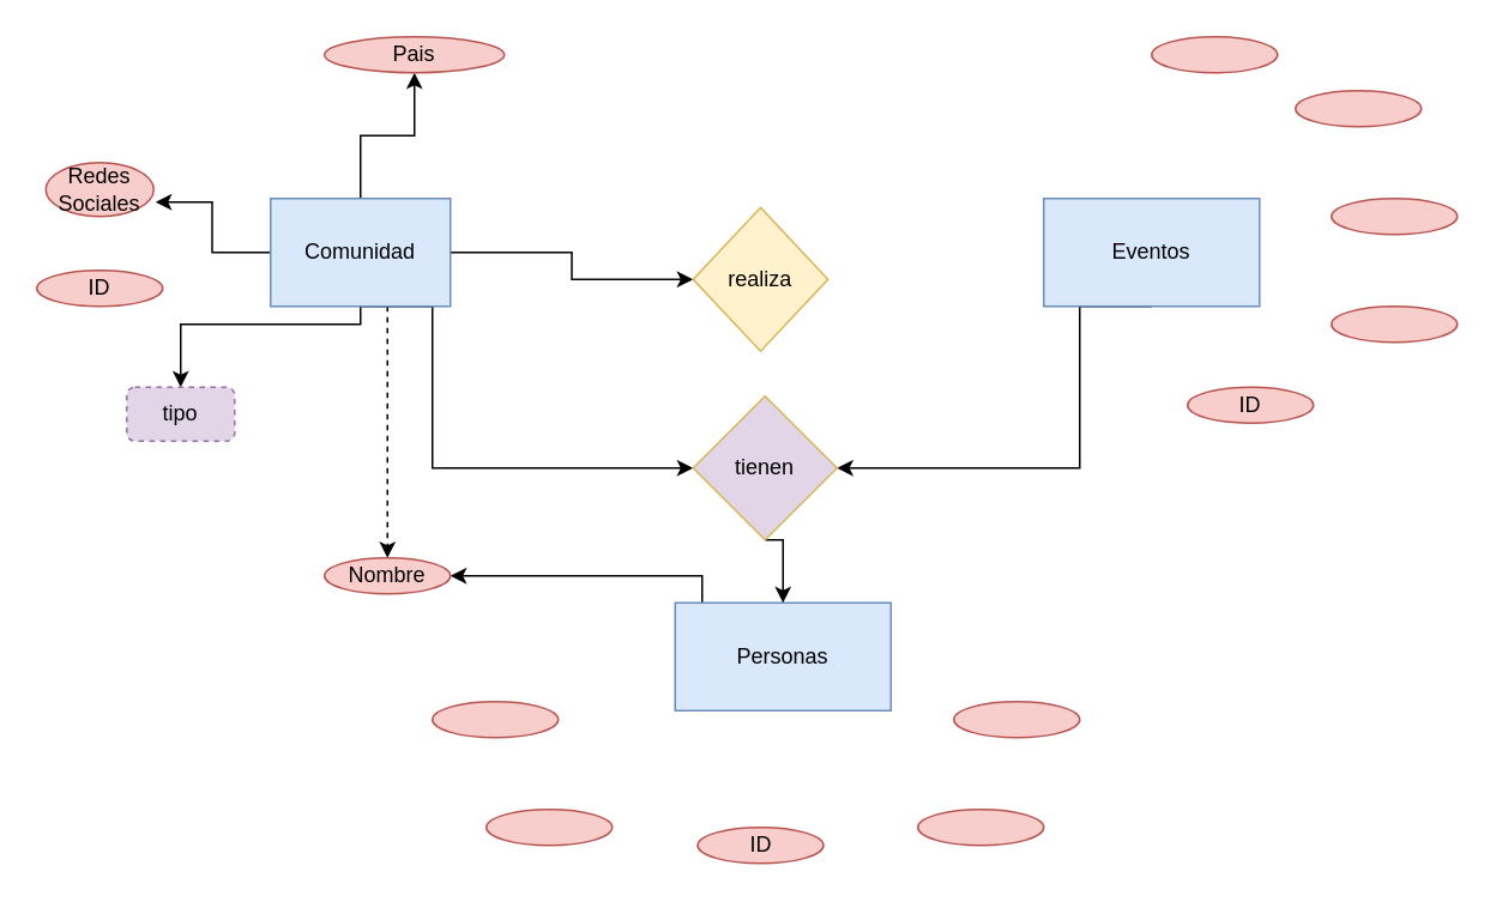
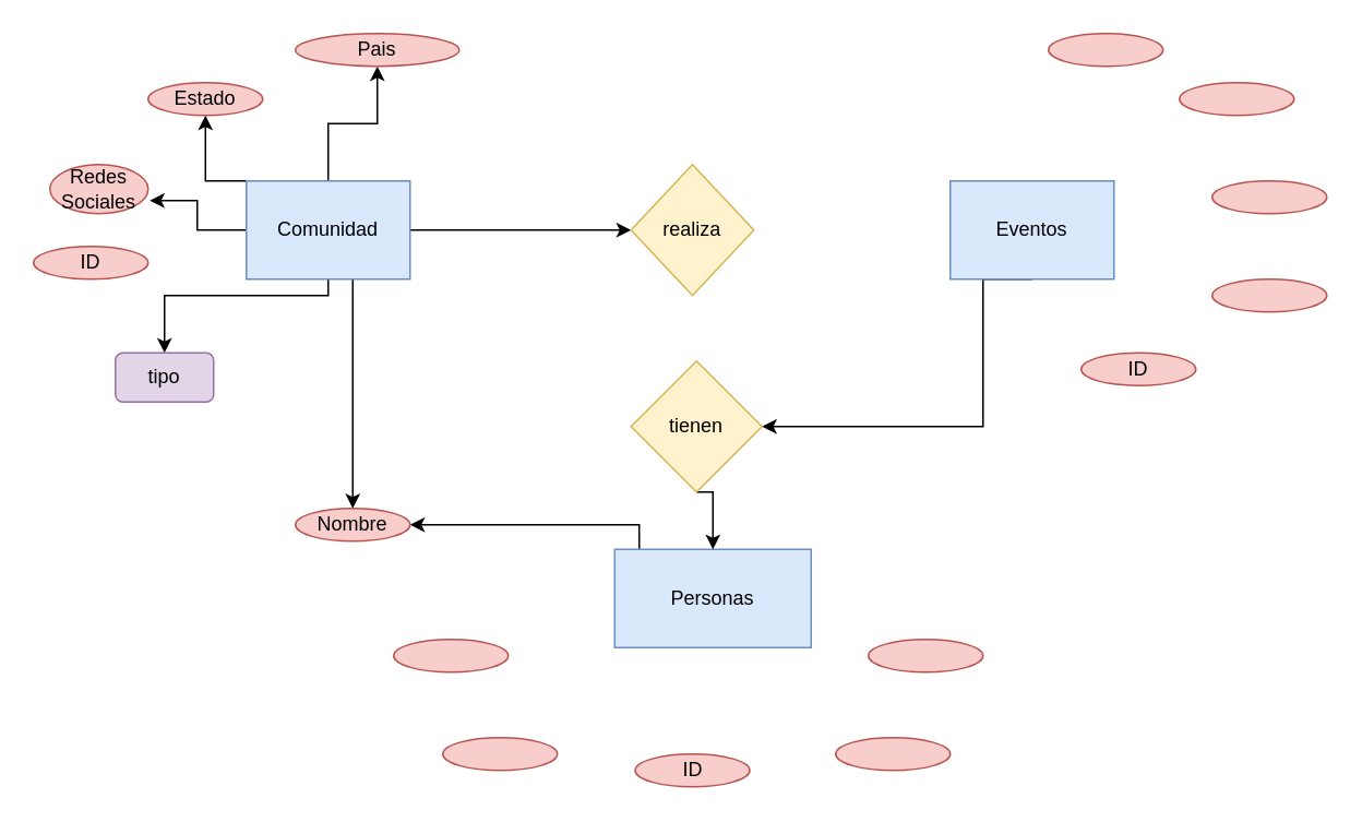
+ <mxCell id="19" value="Estado" style="ellipse;whiteSpace=wrap;html=1;fillColor=#f8cecc;strokeColor=#b85450;" vertex="1" parent="1"><mxGeometry x="90" y="50" width="70" height="20" as="geometry" /></mxCell>
- <mxCell id="18" value="Redes Sociales" style="ellipse;whiteSpace=wrap;html=1;fillColor=#f8cecc;strokeColor=#b85450;" vertex="1" parent="1"><mxGeometry x="25" y="90" width="60" height="30" as="geometry" /></mxCell>
+ <mxCell id="18" value="Redes Sociales" style="ellipse;whiteSpace=wrap;html=1;fillColor=#f8cecc;strokeColor=#b85450;" vertex="1" parent="1"><mxGeometry x="30" y="100" width="60" height="30" as="geometry" /></mxCell>
+ <mxCell id="5" style="edgeStyle=orthogonalEdgeStyle;rounded=0;orthogonalLoop=1;jettySize=auto;html=1;entryX=0.5;entryY=1;entryDx=0;entryDy=0;" edge="1" parent="1" source="9" target="19"><mxGeometry relative="1" as="geometry"><Array as="points"><mxPoint x="125" y="110" /></Array></mxGeometry></mxCell>
- <mxCell id="11" value="Eventos" style="rounded=0;whiteSpace=wrap;html=1;fillColor=#dae8fc;strokeColor=#6c8ebf;" vertex="1" parent="1"><mxGeometry x="580" y="110" width="120" height="60" as="geometry" /></mxCell>
+ <mxCell id="11" value="Eventos" style="rounded=0;whiteSpace=wrap;html=1;fillColor=#dae8fc;strokeColor=#6c8ebf;" vertex="1" parent="1"><mxGeometry x="580" y="110" width="100" height="60" as="geometry" /></mxCell>
- <mxCell id="14" value="realiza" style="rhombus;whiteSpace=wrap;html=1;fillColor=#fff2cc;strokeColor=#d6b656;" vertex="1" parent="1"><mxGeometry x="385" y="115" width="75" height="80" as="geometry" /></mxCell>
+ <mxCell id="14" value="realiza" style="rhombus;whiteSpace=wrap;html=1;fillColor=#fff2cc;strokeColor=#d6b656;" vertex="1" parent="1"><mxGeometry x="385" y="100" width="75" height="80" as="geometry" /></mxCell>
- <mxCell id="31" value="tipo" style="rounded=1;whiteSpace=wrap;html=1;fillColor=#e1d5e7;strokeColor=#9673a6;dashed=1;" vertex="1" parent="1"><mxGeometry x="70" y="215" width="60" height="30" as="geometry" /></mxCell>
+ <mxCell id="31" value="tipo" style="rounded=1;whiteSpace=wrap;html=1;fillColor=#e1d5e7;strokeColor=#9673a6;" vertex="1" parent="1"><mxGeometry x="70" y="215" width="60" height="30" as="geometry" /></mxCell>
- <mxCell id="7" value="" style="edgeStyle=orthogonalEdgeStyle;rounded=0;orthogonalLoop=1;jettySize=auto;html=1;dashed=1;" edge="1" parent="1" source="9" target="27"><mxGeometry relative="1" as="geometry"><Array as="points"><mxPoint x="215" y="210" /><mxPoint x="215" y="210" /></Array></mxGeometry></mxCell>
+ <mxCell id="7" value="" style="edgeStyle=orthogonalEdgeStyle;rounded=0;orthogonalLoop=1;jettySize=auto;html=1;" edge="1" parent="1" source="9" target="27"><mxGeometry relative="1" as="geometry"><Array as="points"><mxPoint x="215" y="210" /><mxPoint x="215" y="210" /></Array></mxGeometry></mxCell>
- <mxCell id="2" style="edgeStyle=orthogonalEdgeStyle;rounded=0;orthogonalLoop=1;jettySize=auto;html=1;exitX=0.5;exitY=1;exitDx=0;exitDy=0;entryX=0;entryY=0.5;entryDx=0;entryDy=0;" edge="1" parent="1" source="9" target="16"><mxGeometry relative="1" as="geometry"><Array as="points"><mxPoint x="240" y="170" /><mxPoint x="240" y="260" /></Array></mxGeometry></mxCell>
- <mxCell id="16" value="tienen" style="rhombus;whiteSpace=wrap;html=1;fillColor=#e1d5e7;strokeColor=#d6b656;" vertex="1" parent="1"><mxGeometry x="385" y="220" width="80" height="80" as="geometry" /></mxCell>
+ <mxCell id="16" value="tienen" style="rhombus;whiteSpace=wrap;html=1;fillColor=#fff2cc;strokeColor=#d6b656;" vertex="1" parent="1"><mxGeometry x="385" y="220" width="80" height="80" as="geometry" /></mxCell>
